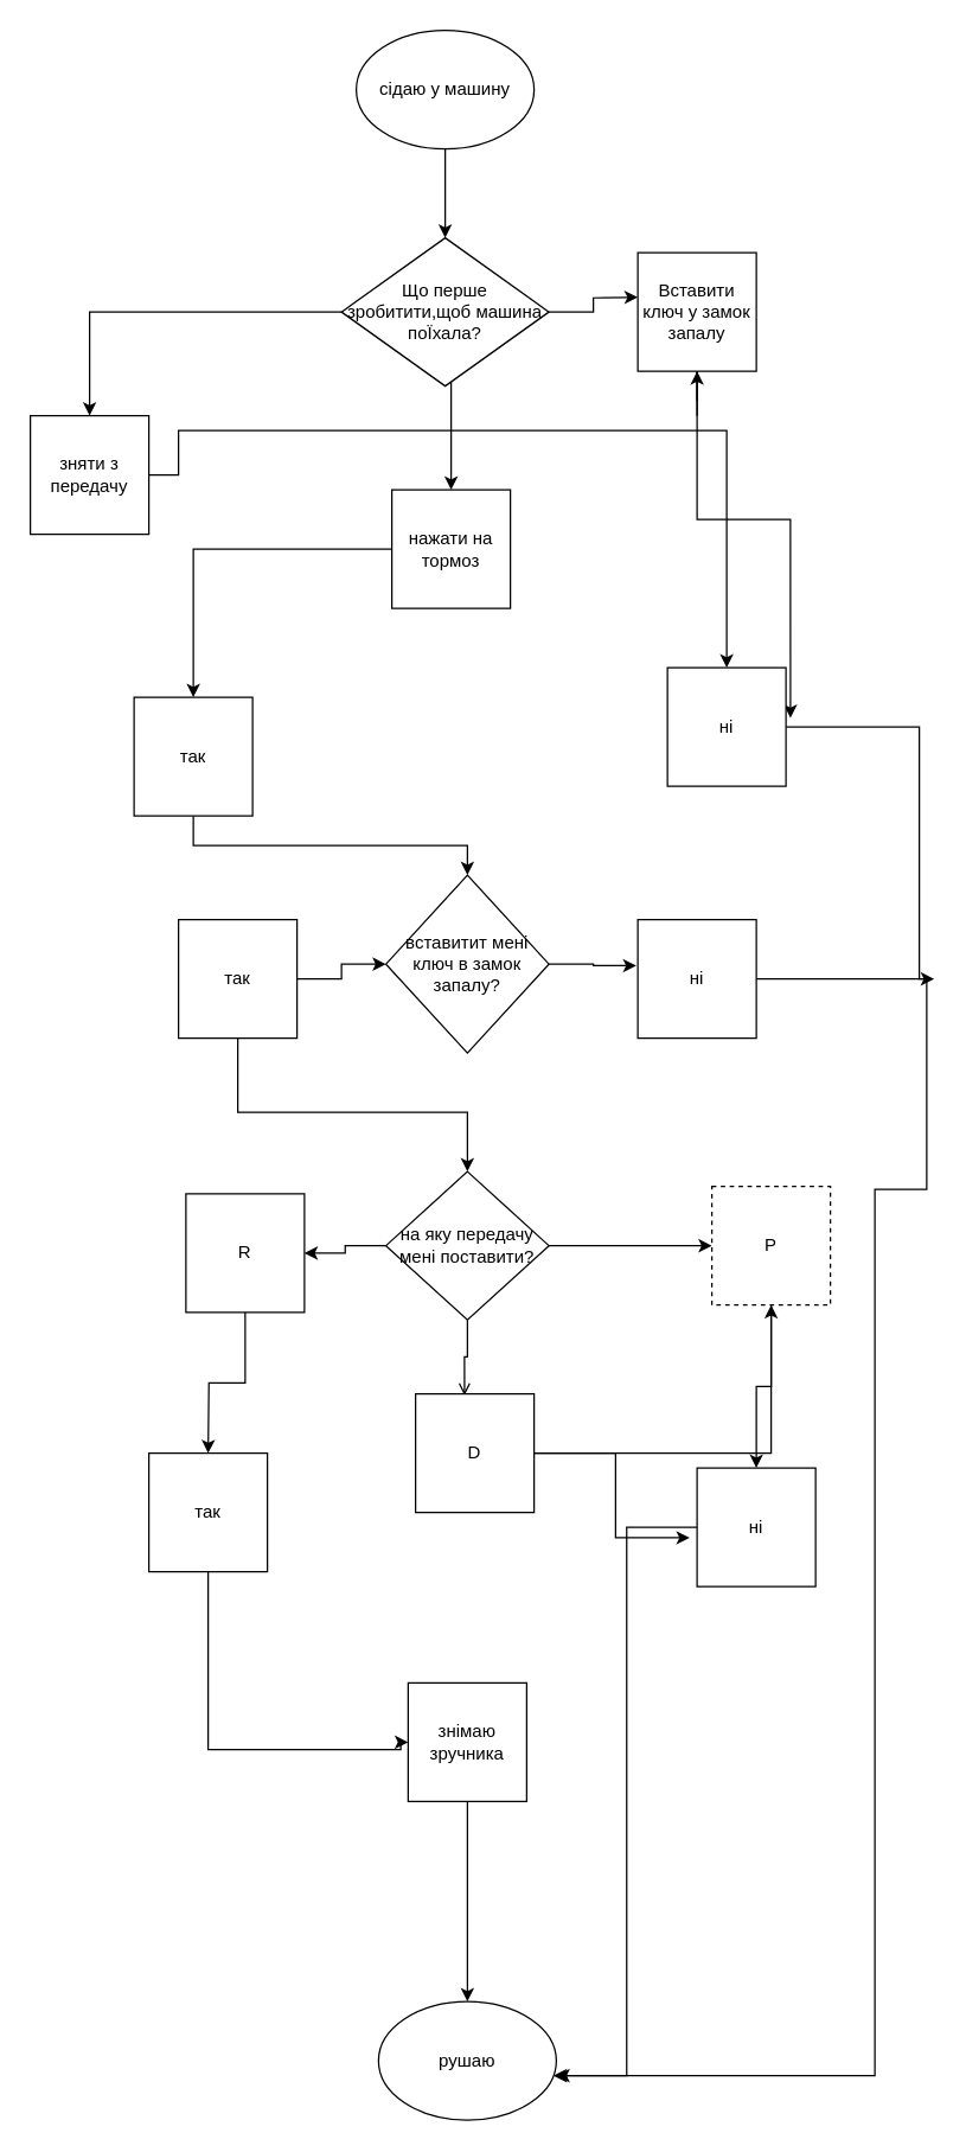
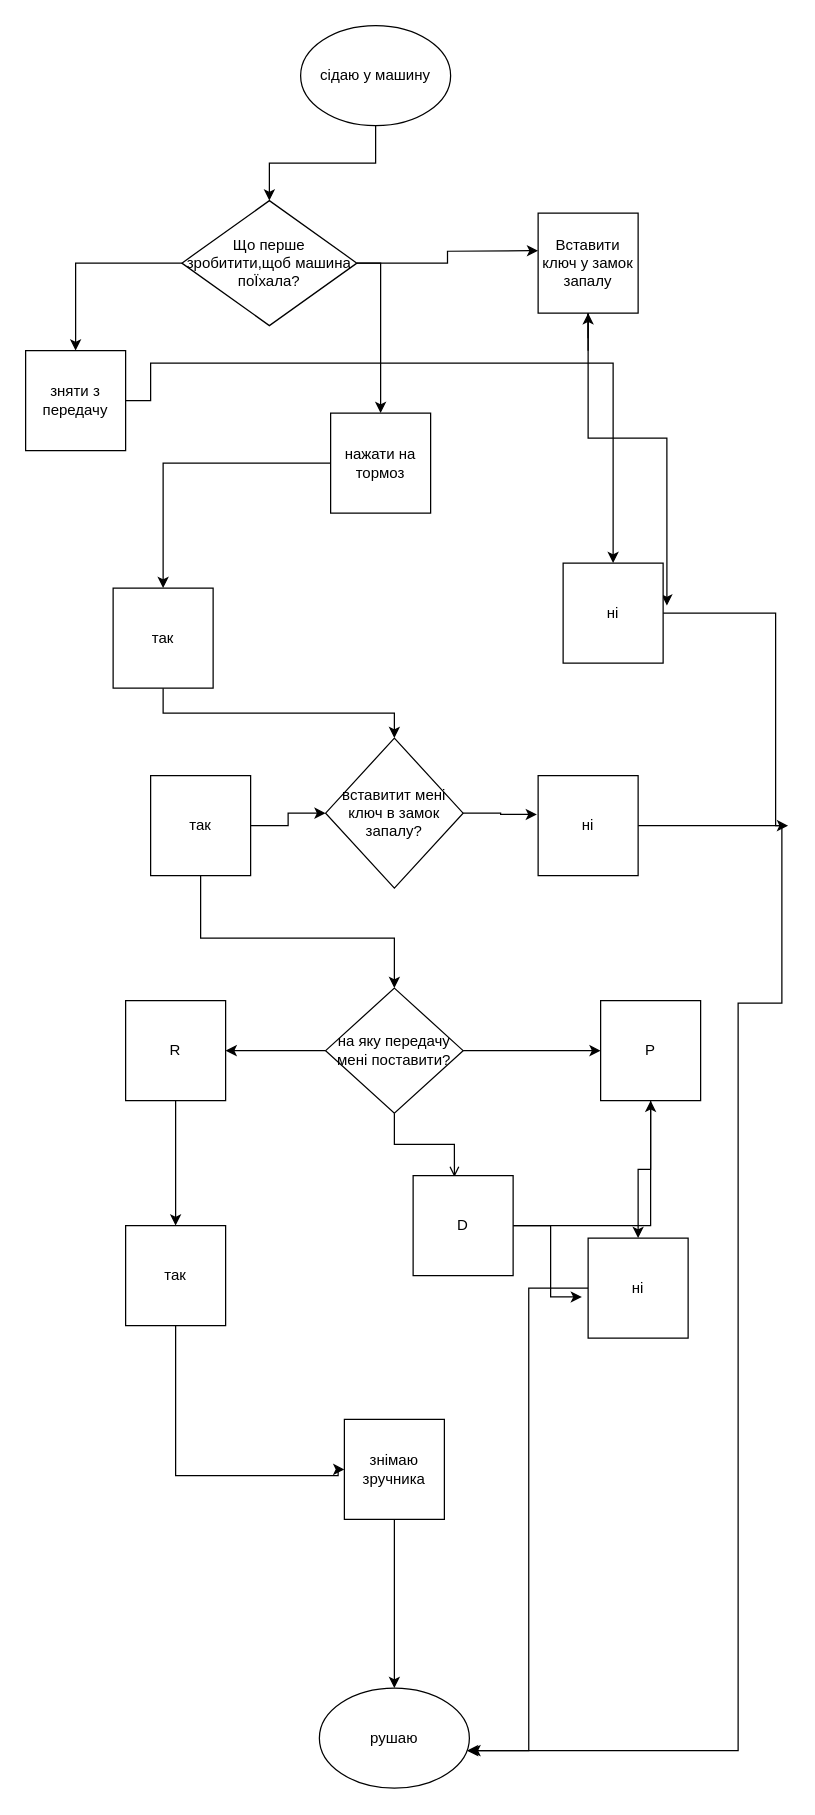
- <mxCell id="7" value="Що перше зробитити,щоб машина поЇхала?" style="rhombus;whiteSpace=wrap;html=1;" vertex="1" parent="1"><mxGeometry x="230" y="160" width="140" height="100" as="geometry" /></mxCell>
+ <mxCell id="7" value="Що перше зробитити,щоб машина поЇхала?" style="rhombus;whiteSpace=wrap;html=1;" vertex="1" parent="1"><mxGeometry x="145" y="160" width="140" height="100" as="geometry" /></mxCell>
- <mxCell id="37" value="P" style="whiteSpace=wrap;html=1;aspect=fixed;dashed=1;" vertex="1" parent="1"><mxGeometry x="480" y="800" width="80" height="80" as="geometry" /></mxCell>
+ <mxCell id="37" value="P" style="whiteSpace=wrap;html=1;aspect=fixed;" vertex="1" parent="1"><mxGeometry x="480" y="800" width="80" height="80" as="geometry" /></mxCell>
- <mxCell id="32" value="R" style="whiteSpace=wrap;html=1;aspect=fixed;" vertex="1" parent="1"><mxGeometry x="125" y="805" width="80" height="80" as="geometry" /></mxCell>
+ <mxCell id="32" value="R" style="whiteSpace=wrap;html=1;aspect=fixed;" vertex="1" parent="1"><mxGeometry x="100" y="800" width="80" height="80" as="geometry" /></mxCell>
- <mxCell id="35" value="D" style="whiteSpace=wrap;html=1;aspect=fixed;" vertex="1" parent="1"><mxGeometry x="280" y="940" width="80" height="80" as="geometry" /></mxCell>
+ <mxCell id="35" value="D" style="whiteSpace=wrap;html=1;aspect=fixed;" vertex="1" parent="1"><mxGeometry x="330" y="940" width="80" height="80" as="geometry" /></mxCell>
